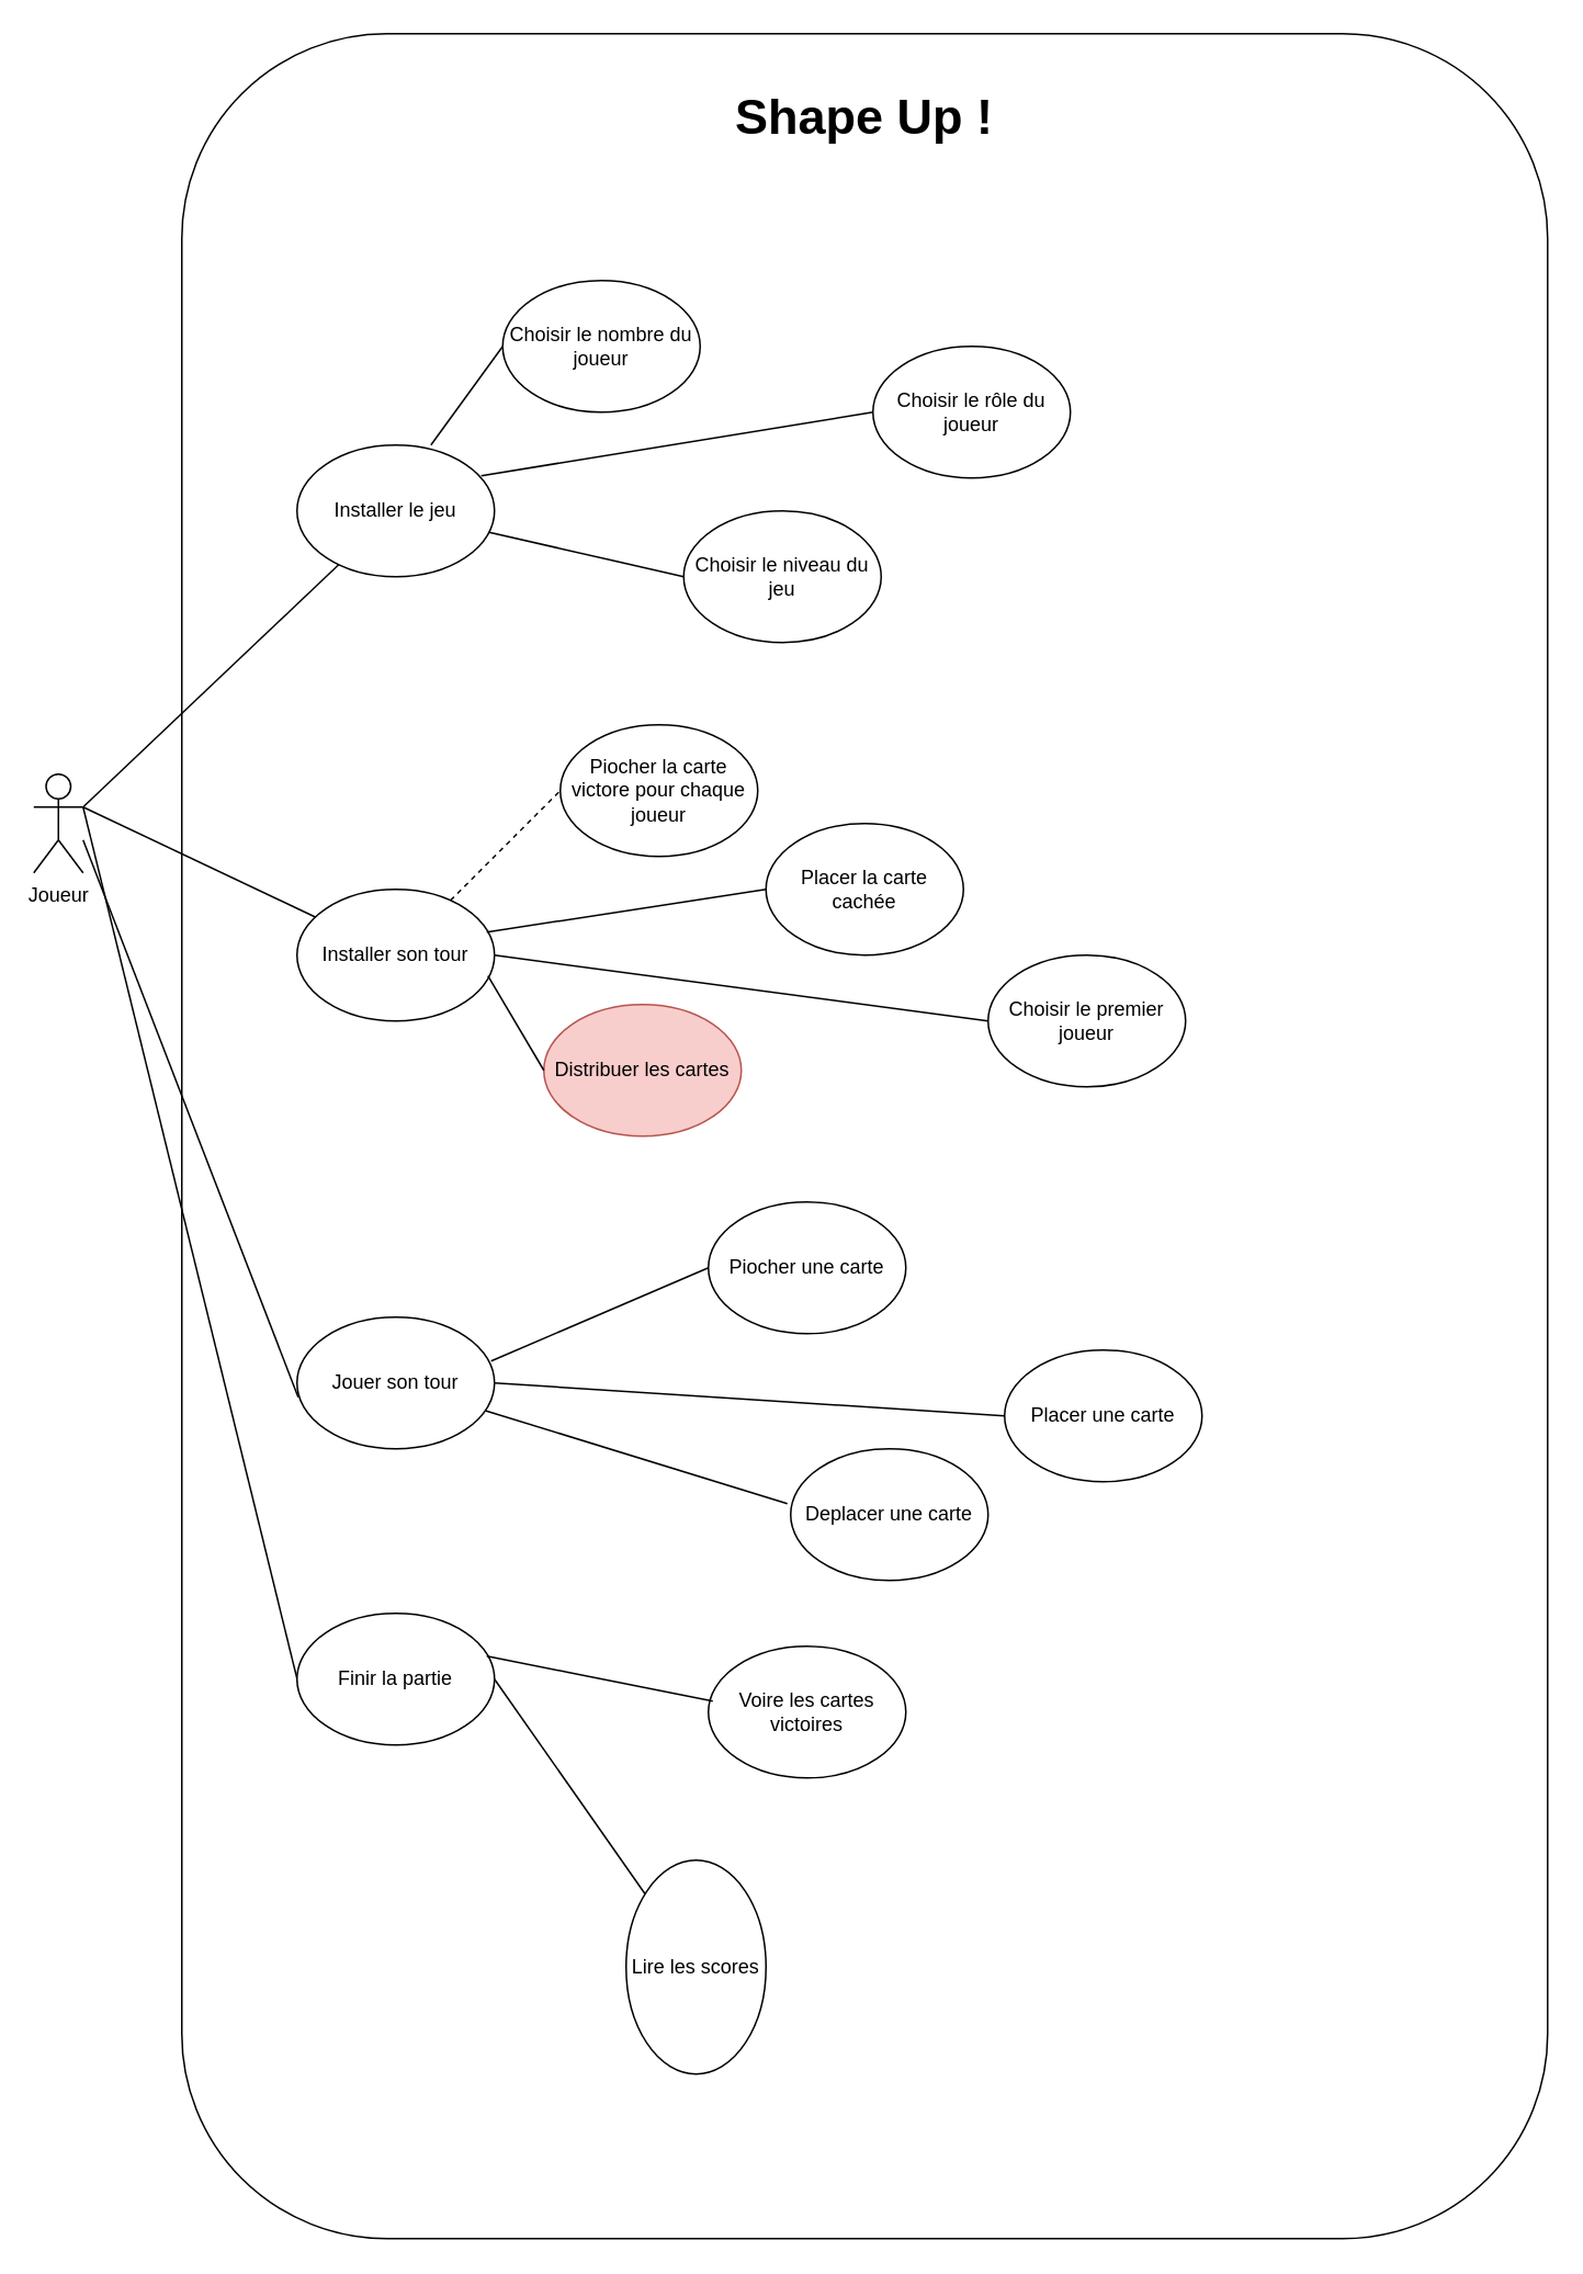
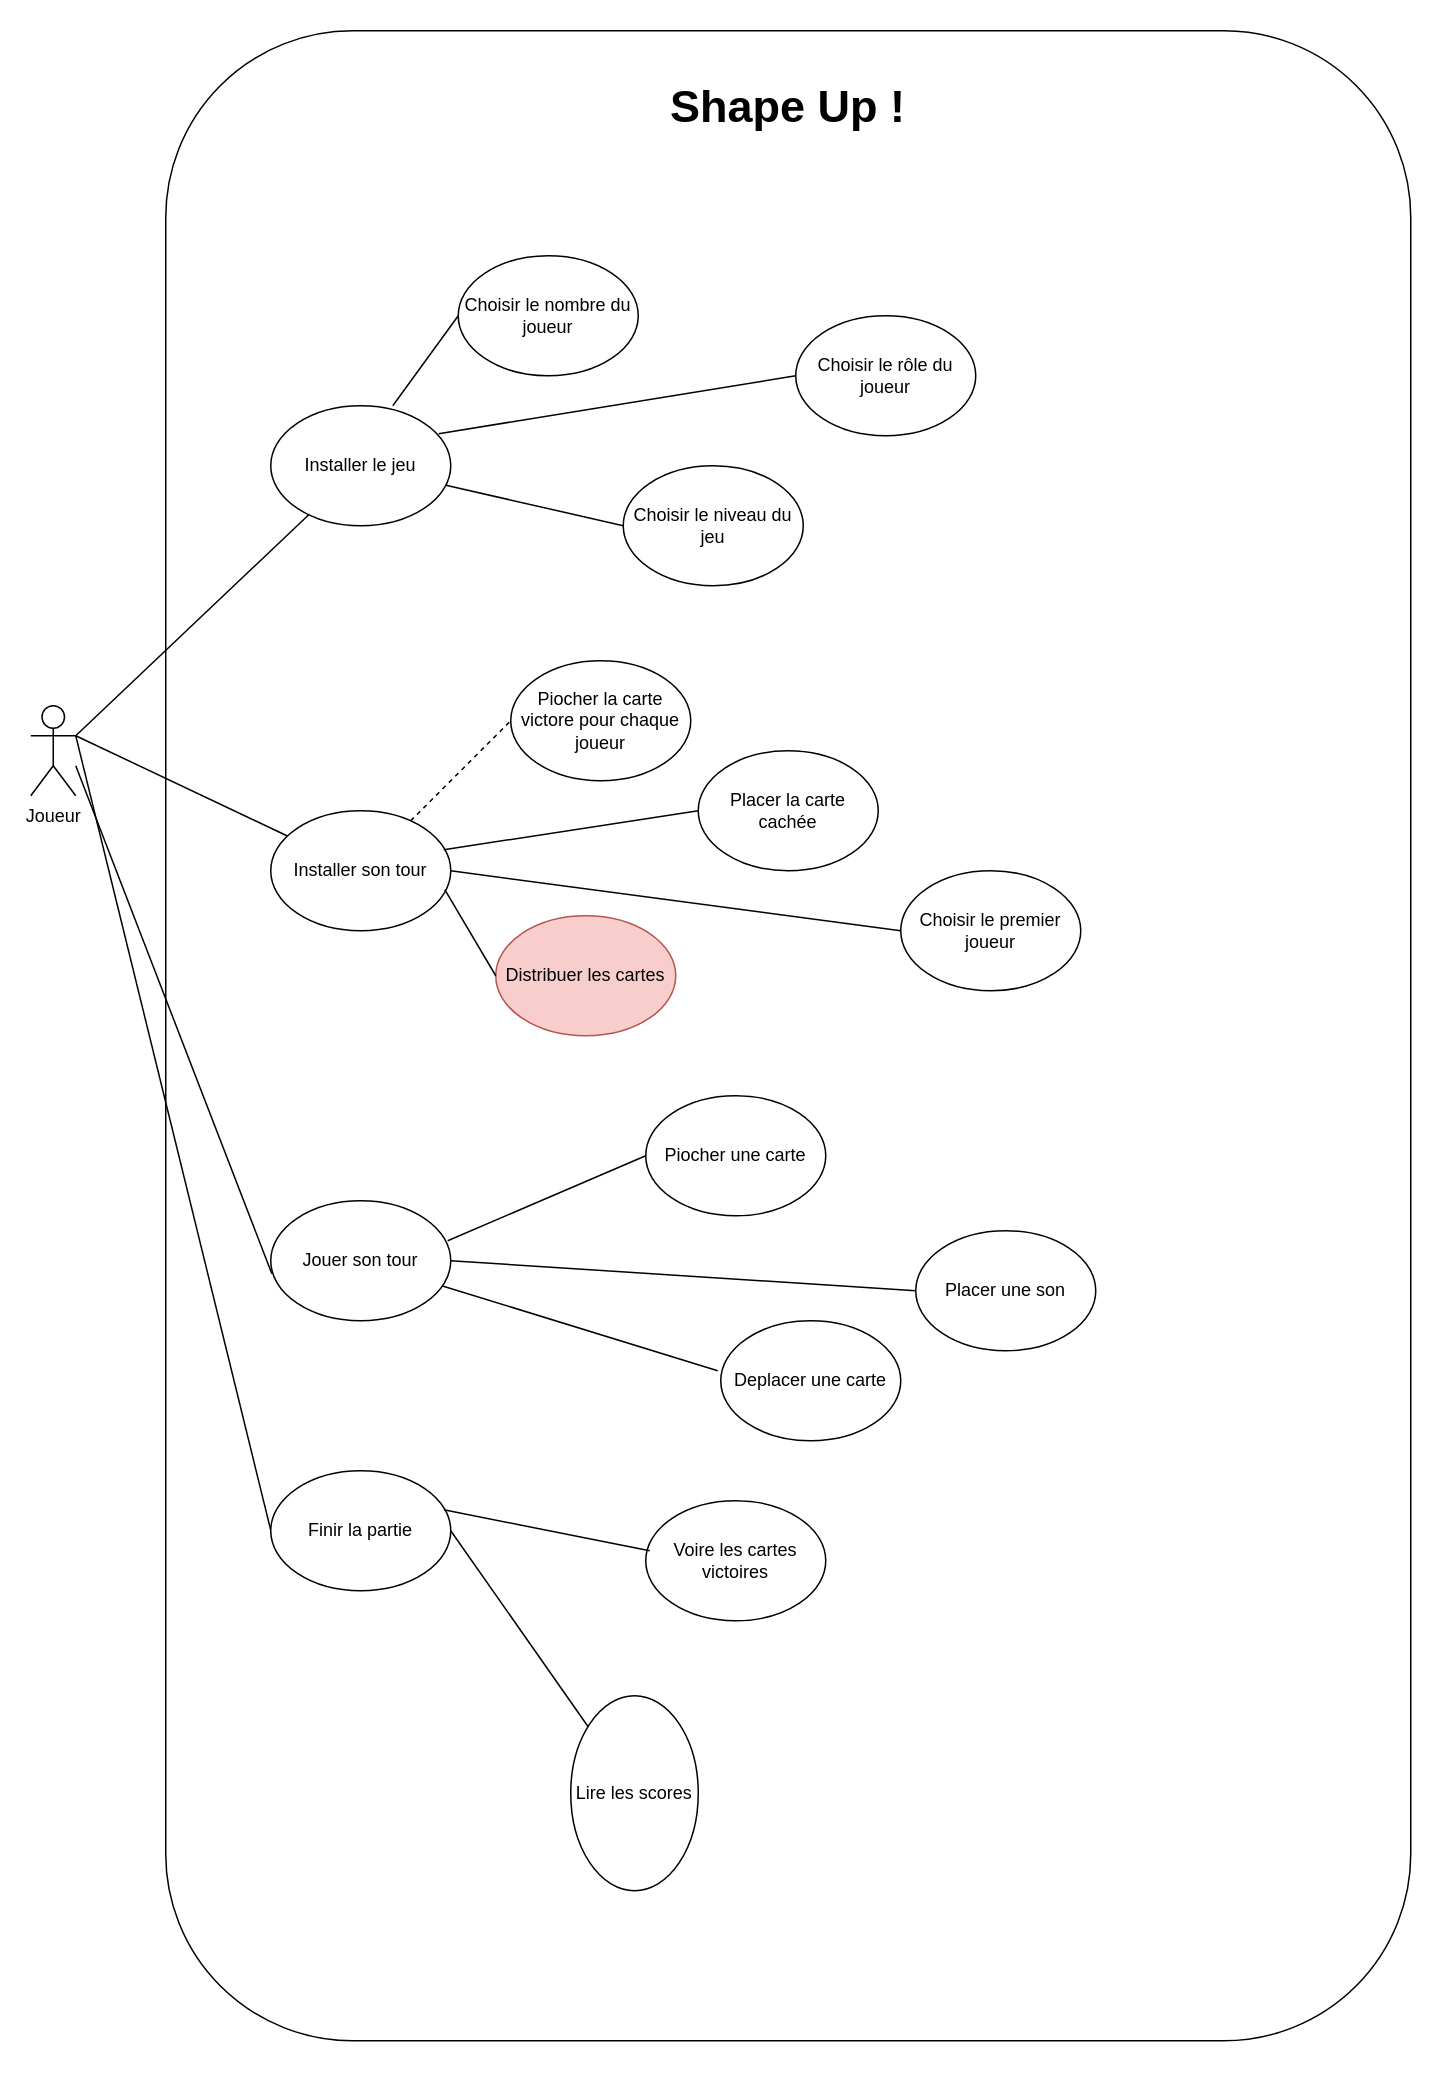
- <mxCell id="19" value="Placer une carte" style="ellipse;whiteSpace=wrap;html=1;" vertex="1" parent="1"><mxGeometry x="610" y="820" width="120" height="80" as="geometry" /></mxCell>
+ <mxCell id="19" value="Placer une son" style="ellipse;whiteSpace=wrap;html=1;" vertex="1" parent="1"><mxGeometry x="610" y="820" width="120" height="80" as="geometry" /></mxCell>
